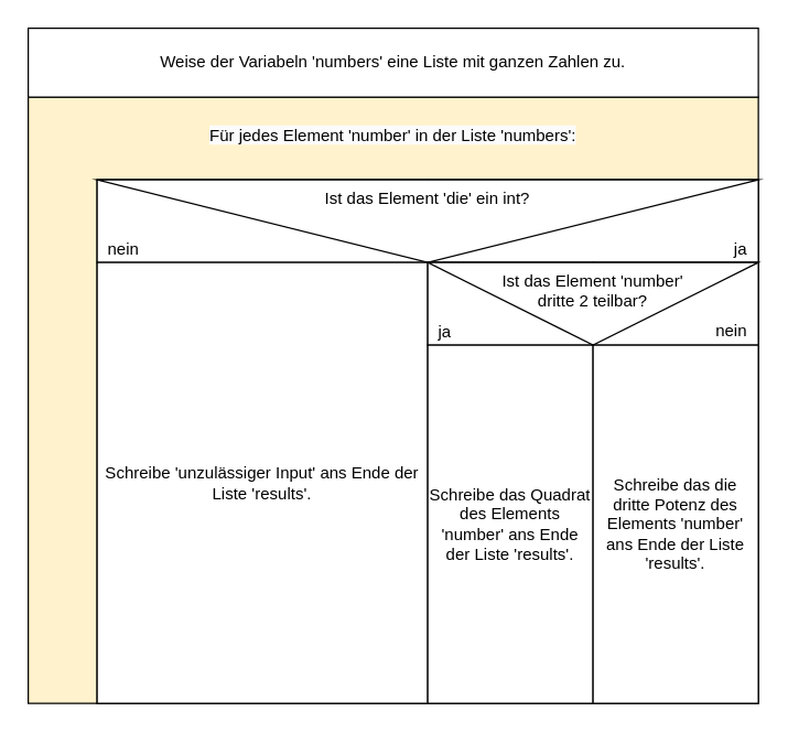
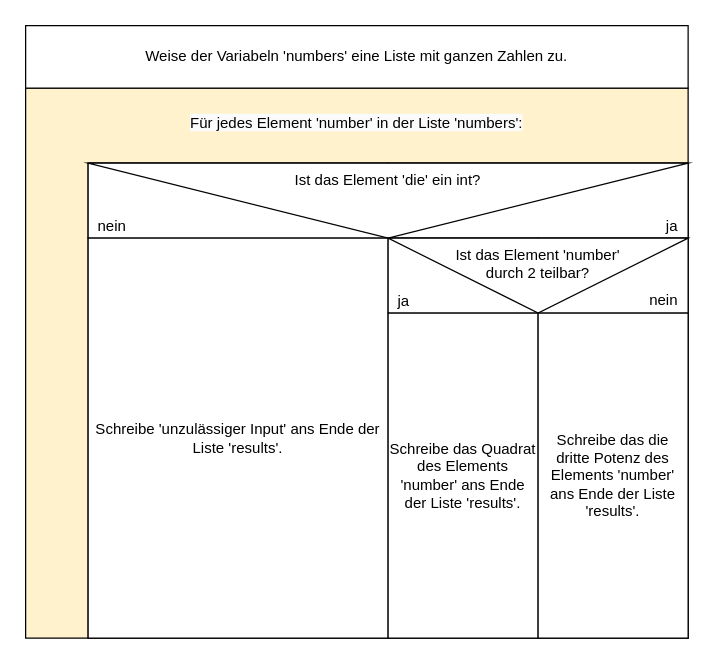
- <mxCell id="10" value="Ist das Element 'number'&lt;br&gt;dritte 2 teilbar?" style="triangle;whiteSpace=wrap;html=1;dashed=0;direction=south;verticalAlign=top;" vertex="1" parent="1"><mxGeometry x="310" y="190" width="240" height="60" as="geometry" /></mxCell>
+ <mxCell id="10" value="Ist das Element 'number'&lt;br&gt;durch 2 teilbar?" style="triangle;whiteSpace=wrap;html=1;dashed=0;direction=south;verticalAlign=top;" vertex="1" parent="1"><mxGeometry x="310" y="190" width="240" height="60" as="geometry" /></mxCell>
